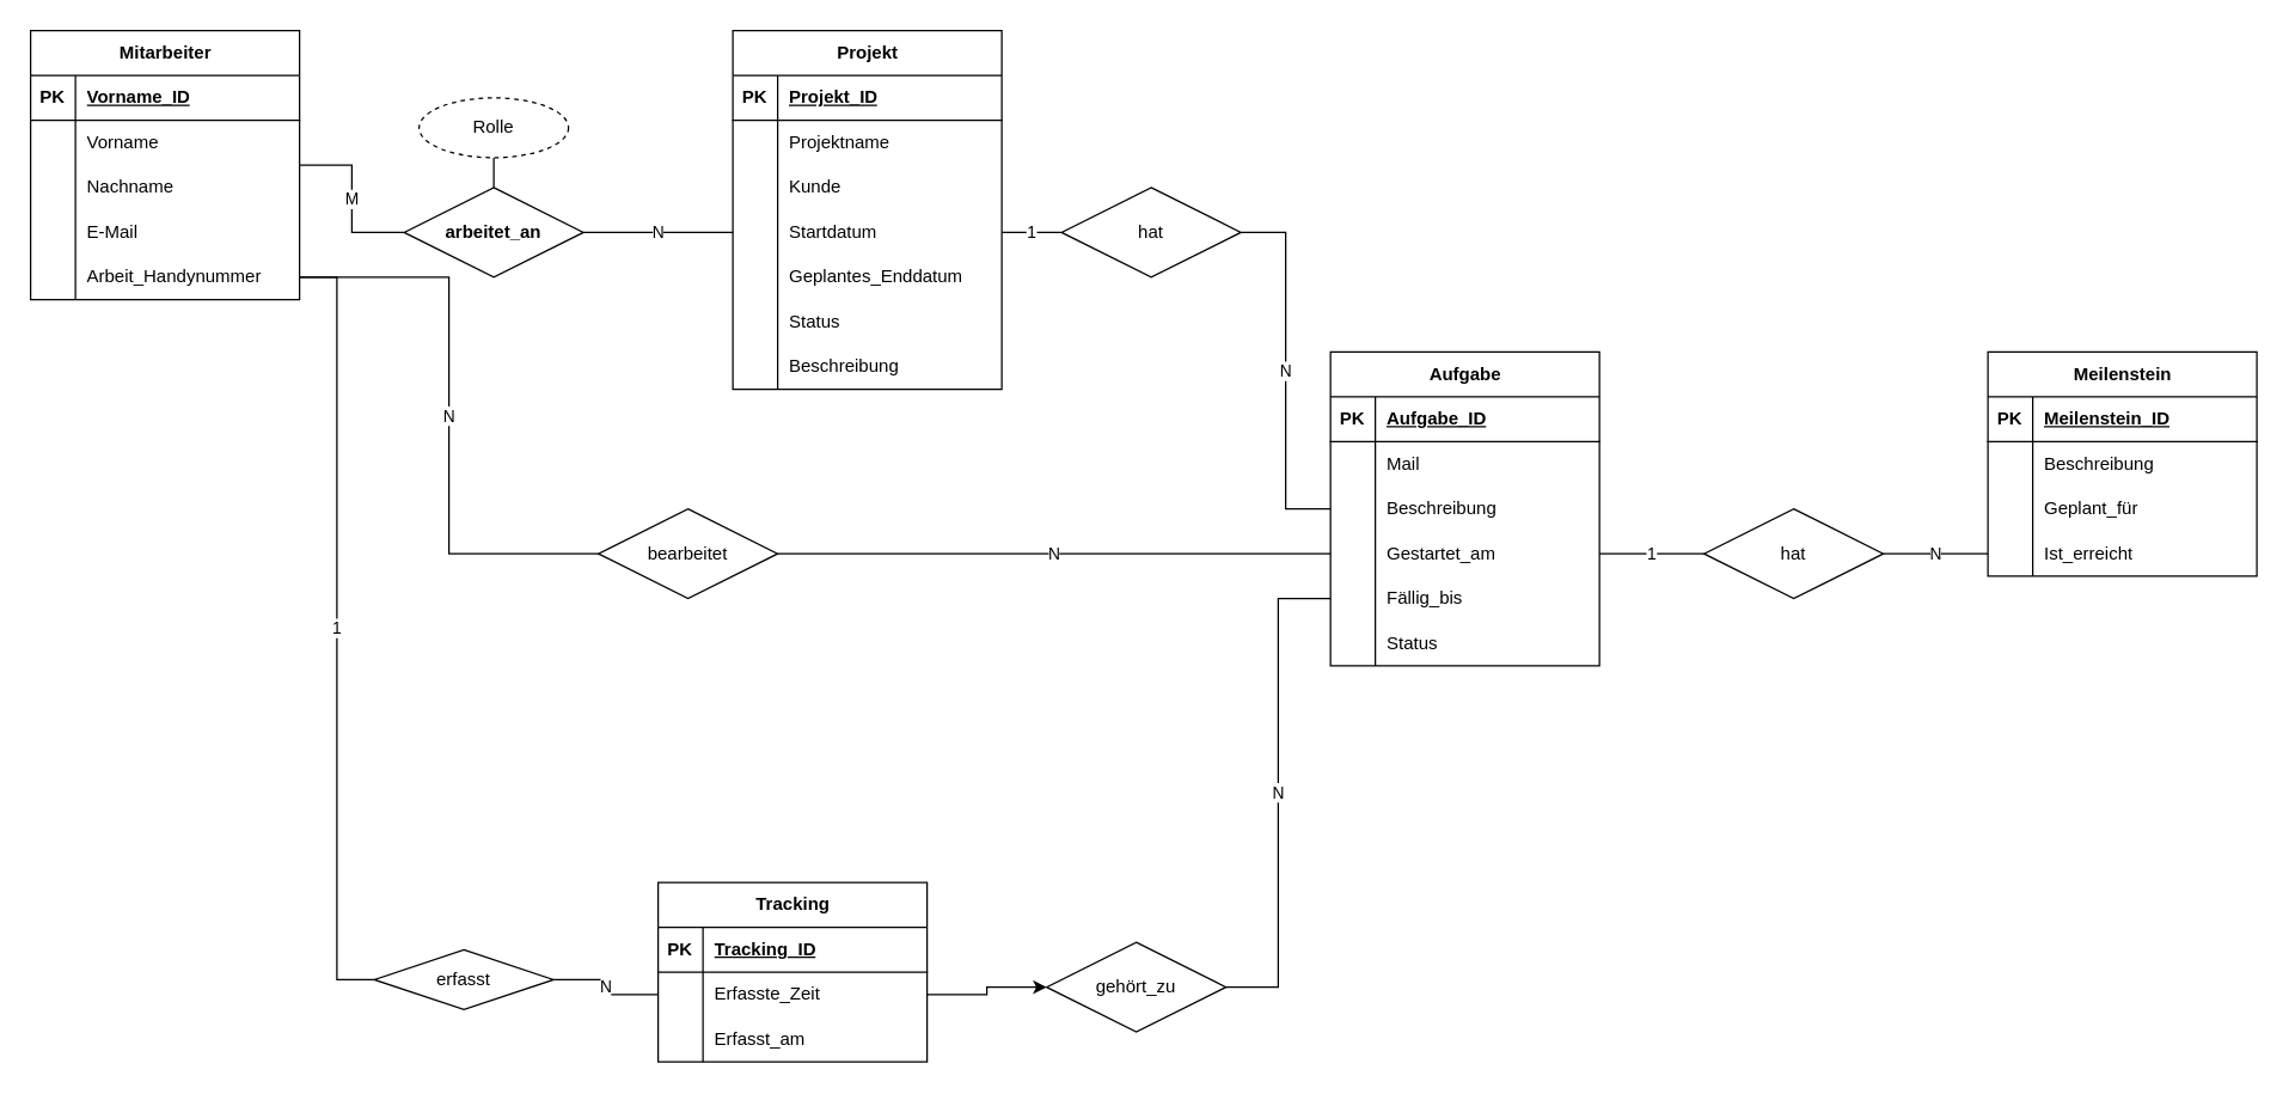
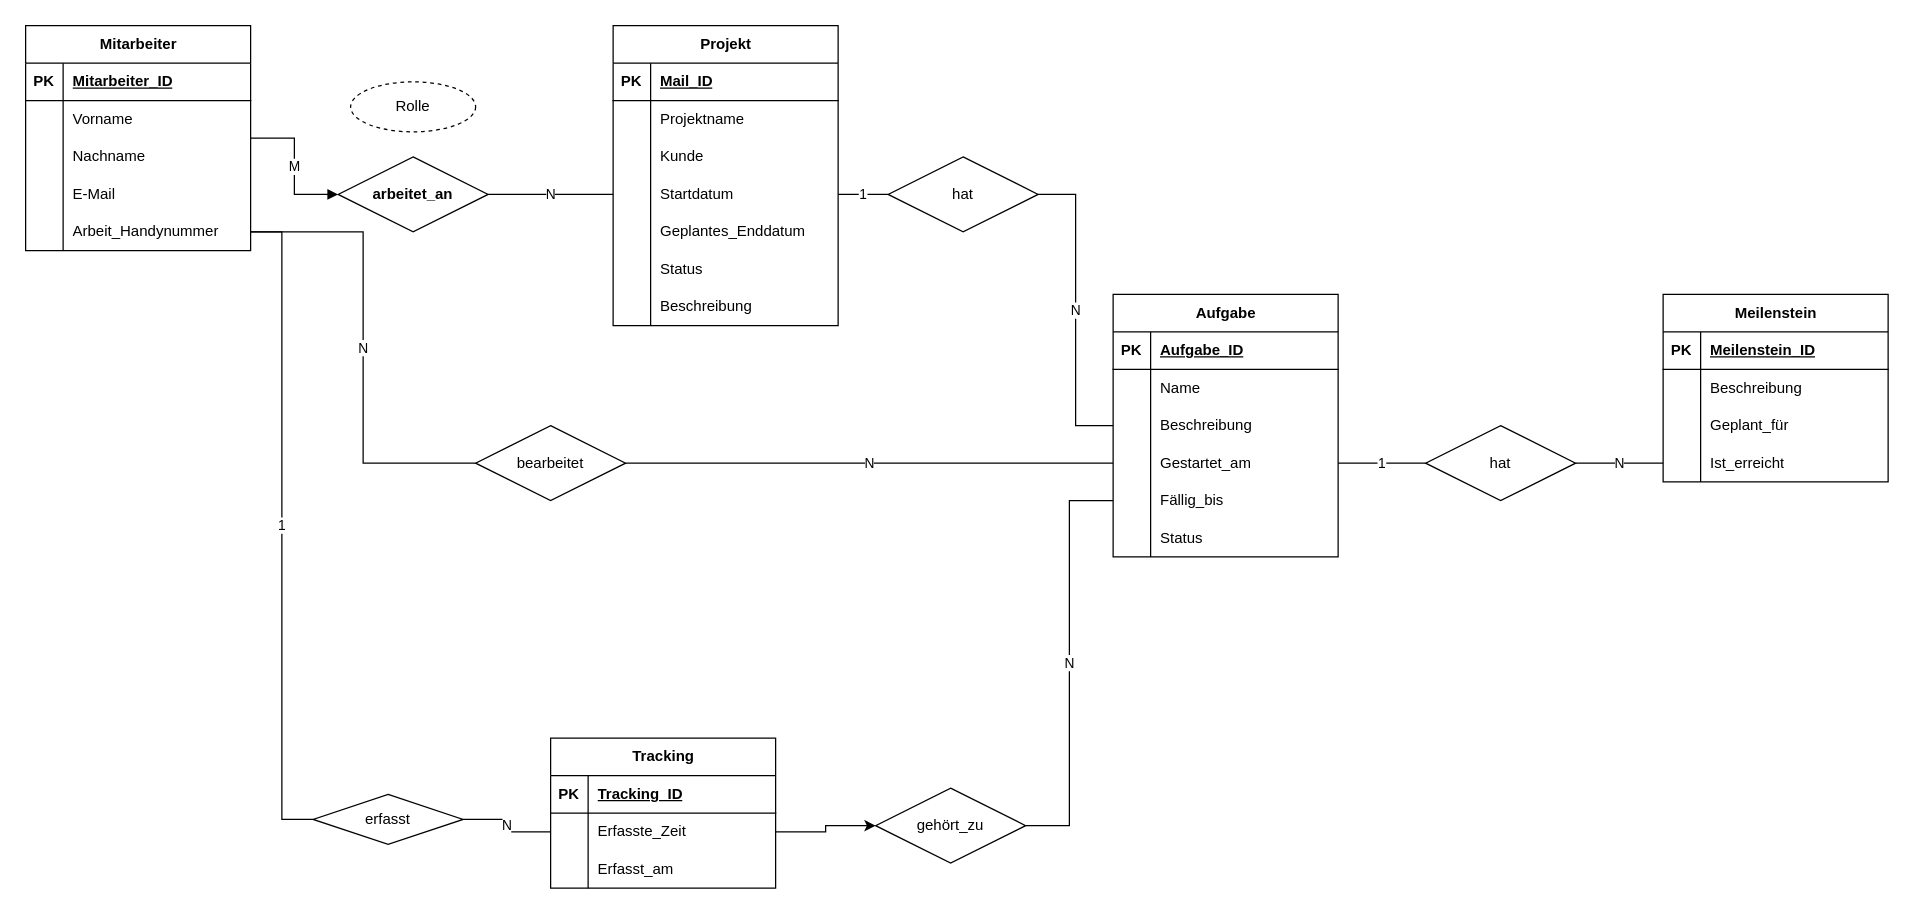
- <mxCell id="28" value="Vorname_ID" style="shape=partialRectangle;connectable=0;fillColor=none;top=0;left=0;bottom=0;right=0;align=left;spacingLeft=6;fontStyle=5;overflow=hidden;whiteSpace=wrap;html=1;" vertex="1" parent="26"><mxGeometry x="30" width="150" height="30" as="geometry"><mxRectangle width="150" height="30" as="alternateBounds" /></mxGeometry></mxCell>
+ <mxCell id="28" value="Mitarbeiter_ID" style="shape=partialRectangle;connectable=0;fillColor=none;top=0;left=0;bottom=0;right=0;align=left;spacingLeft=6;fontStyle=5;overflow=hidden;whiteSpace=wrap;html=1;" vertex="1" parent="26"><mxGeometry x="30" width="150" height="30" as="geometry"><mxRectangle width="150" height="30" as="alternateBounds" /></mxGeometry></mxCell>
- <mxCell id="5" value="Projekt_ID" style="shape=partialRectangle;connectable=0;fillColor=none;top=0;left=0;bottom=0;right=0;align=left;spacingLeft=6;fontStyle=5;overflow=hidden;whiteSpace=wrap;html=1;" vertex="1" parent="3"><mxGeometry x="30" width="150" height="30" as="geometry"><mxRectangle width="150" height="30" as="alternateBounds" /></mxGeometry></mxCell>
+ <mxCell id="5" value="Mail_ID" style="shape=partialRectangle;connectable=0;fillColor=none;top=0;left=0;bottom=0;right=0;align=left;spacingLeft=6;fontStyle=5;overflow=hidden;whiteSpace=wrap;html=1;" vertex="1" parent="3"><mxGeometry x="30" width="150" height="30" as="geometry"><mxRectangle width="150" height="30" as="alternateBounds" /></mxGeometry></mxCell>
- <mxCell id="84" style="edgeStyle=orthogonalEdgeStyle;rounded=0;orthogonalLoop=1;jettySize=auto;html=1;exitX=0.5;exitY=0;exitDx=0;exitDy=0;endArrow=none;startFill=0;" edge="1" parent="1" source="85" target="86"><mxGeometry relative="1" as="geometry" /></mxCell>
- <mxCell id="24" value="M" style="edgeStyle=orthogonalEdgeStyle;rounded=0;orthogonalLoop=1;jettySize=auto;html=1;entryX=0;entryY=0.5;entryDx=0;entryDy=0;endArrow=none;startFill=0;" edge="1" parent="1" source="25" target="85"><mxGeometry relative="1" as="geometry" /></mxCell>
+ <mxCell id="24" value="M" style="edgeStyle=orthogonalEdgeStyle;rounded=0;orthogonalLoop=1;jettySize=auto;html=1;entryX=0;entryY=0.5;entryDx=0;entryDy=0;endArrow=block;startFill=0;" edge="1" parent="1" source="25" target="85"><mxGeometry relative="1" as="geometry" /></mxCell>
- <mxCell id="47" value="Mail" style="shape=partialRectangle;connectable=0;fillColor=none;top=0;left=0;bottom=0;right=0;align=left;spacingLeft=6;overflow=hidden;whiteSpace=wrap;html=1;" vertex="1" parent="45"><mxGeometry x="30" width="150" height="30" as="geometry"><mxRectangle width="150" height="30" as="alternateBounds" /></mxGeometry></mxCell>
+ <mxCell id="47" value="Name" style="shape=partialRectangle;connectable=0;fillColor=none;top=0;left=0;bottom=0;right=0;align=left;spacingLeft=6;overflow=hidden;whiteSpace=wrap;html=1;" vertex="1" parent="45"><mxGeometry x="30" width="150" height="30" as="geometry"><mxRectangle width="150" height="30" as="alternateBounds" /></mxGeometry></mxCell>
- <mxCell id="90" value="bearbeitet" style="shape=rhombus;perimeter=rhombusPerimeter;whiteSpace=wrap;html=1;align=center;" vertex="1" parent="1"><mxGeometry x="400" y="340" width="120" height="60" as="geometry" /></mxCell>
+ <mxCell id="90" value="bearbeitet" style="shape=rhombus;perimeter=rhombusPerimeter;whiteSpace=wrap;html=1;align=center;" vertex="1" parent="1"><mxGeometry x="380" y="340" width="120" height="60" as="geometry" /></mxCell>
